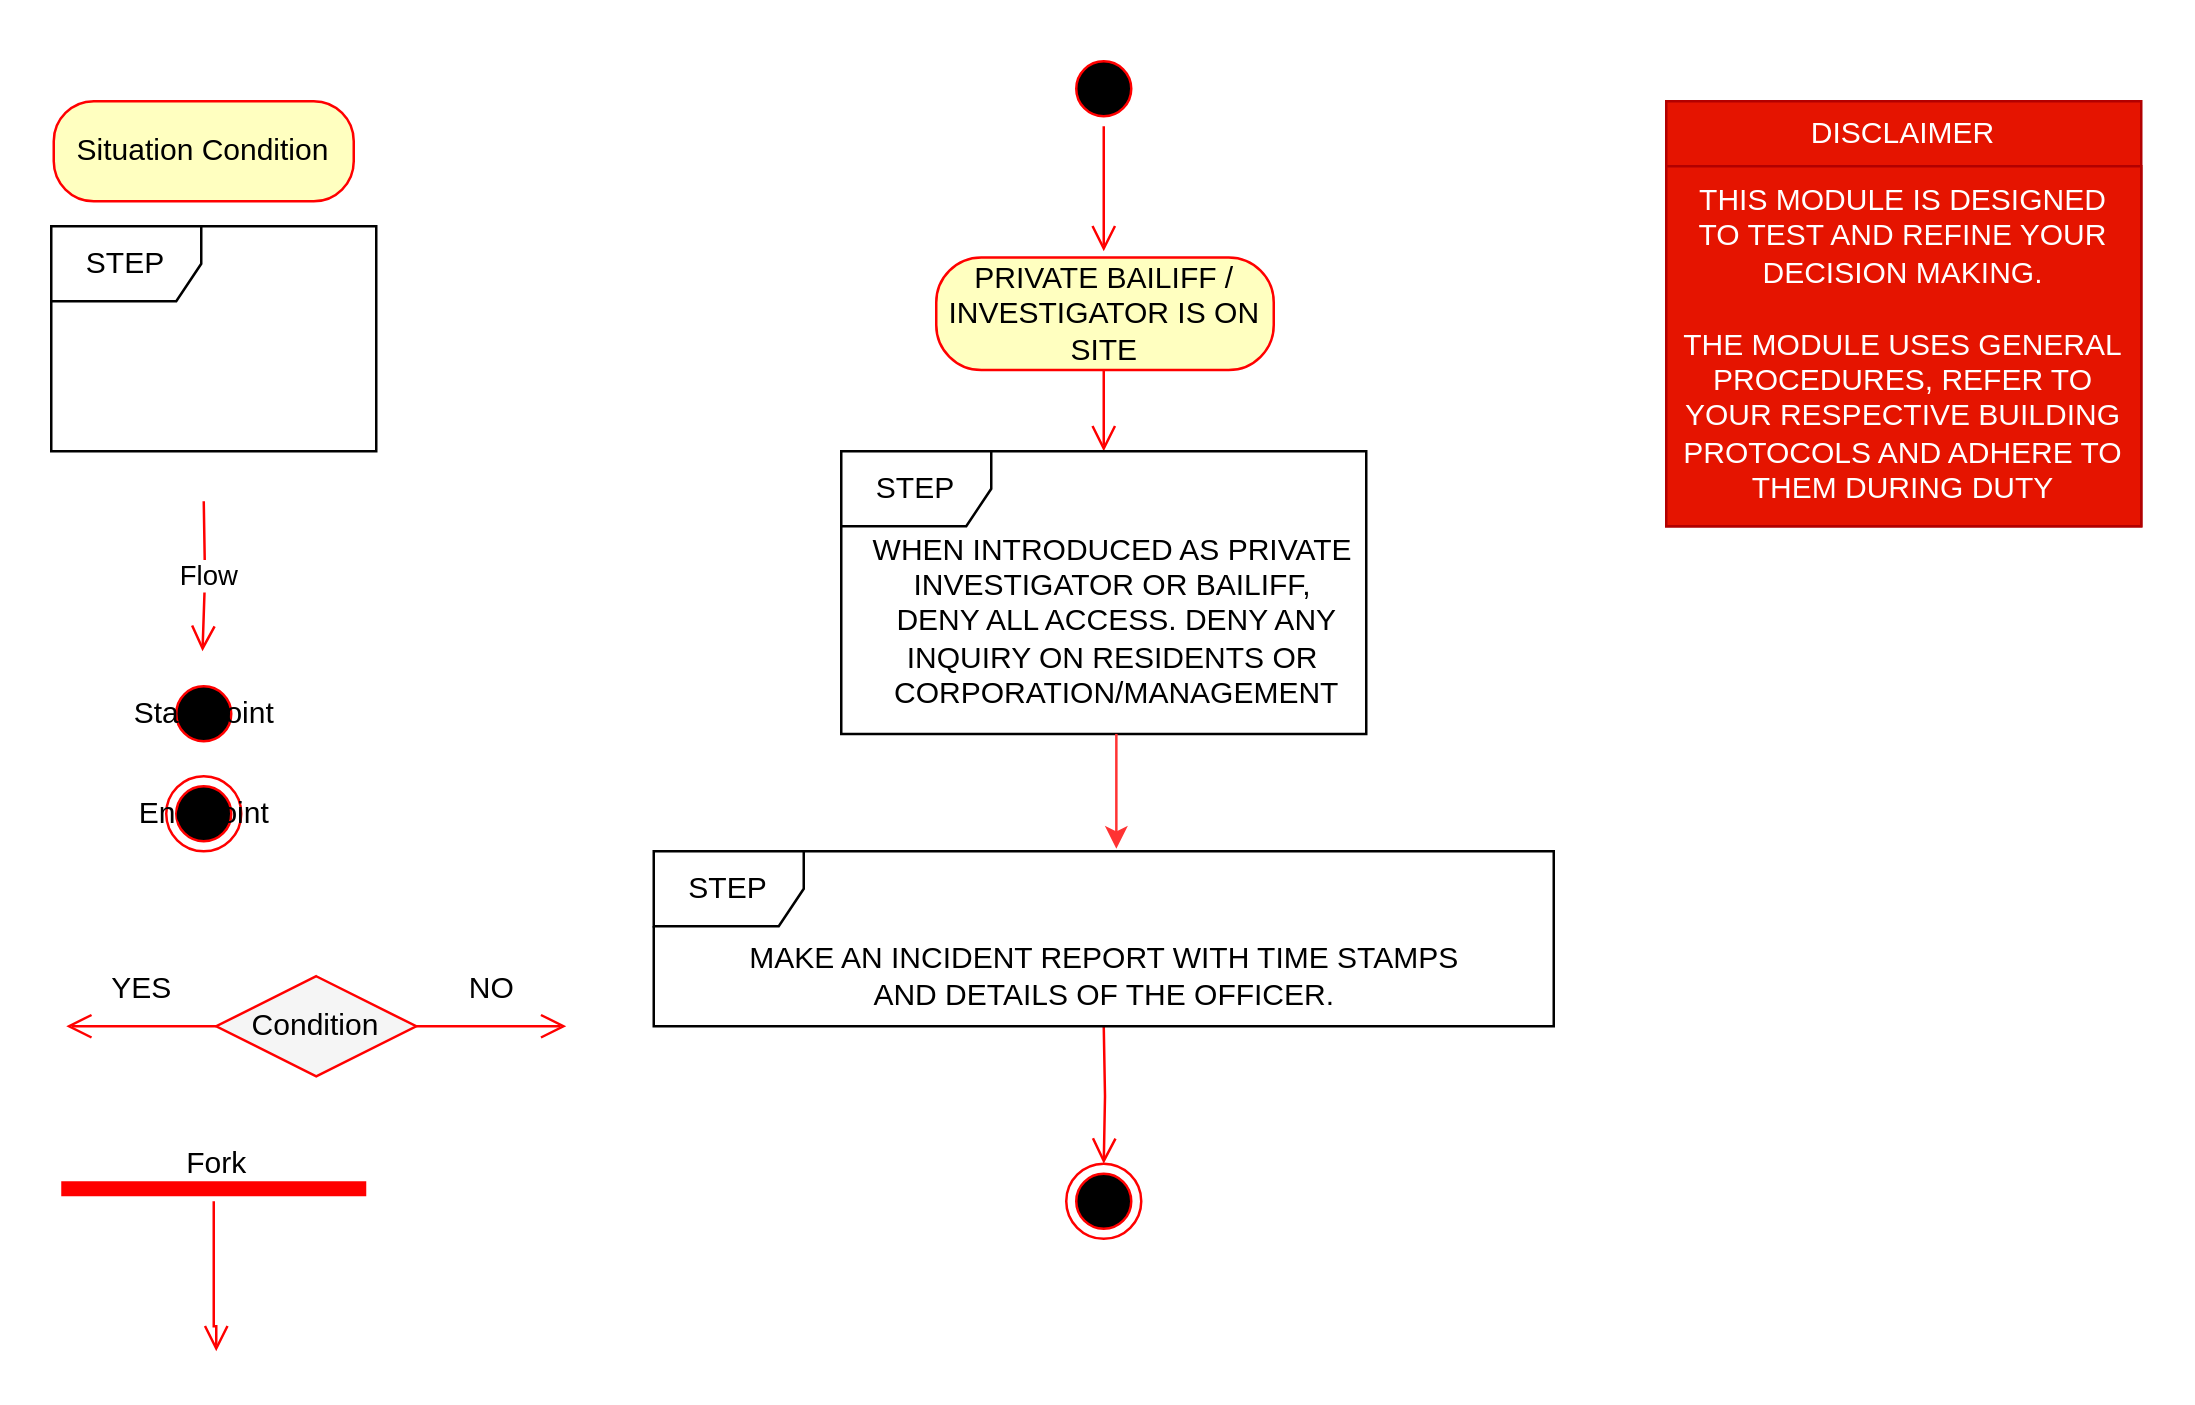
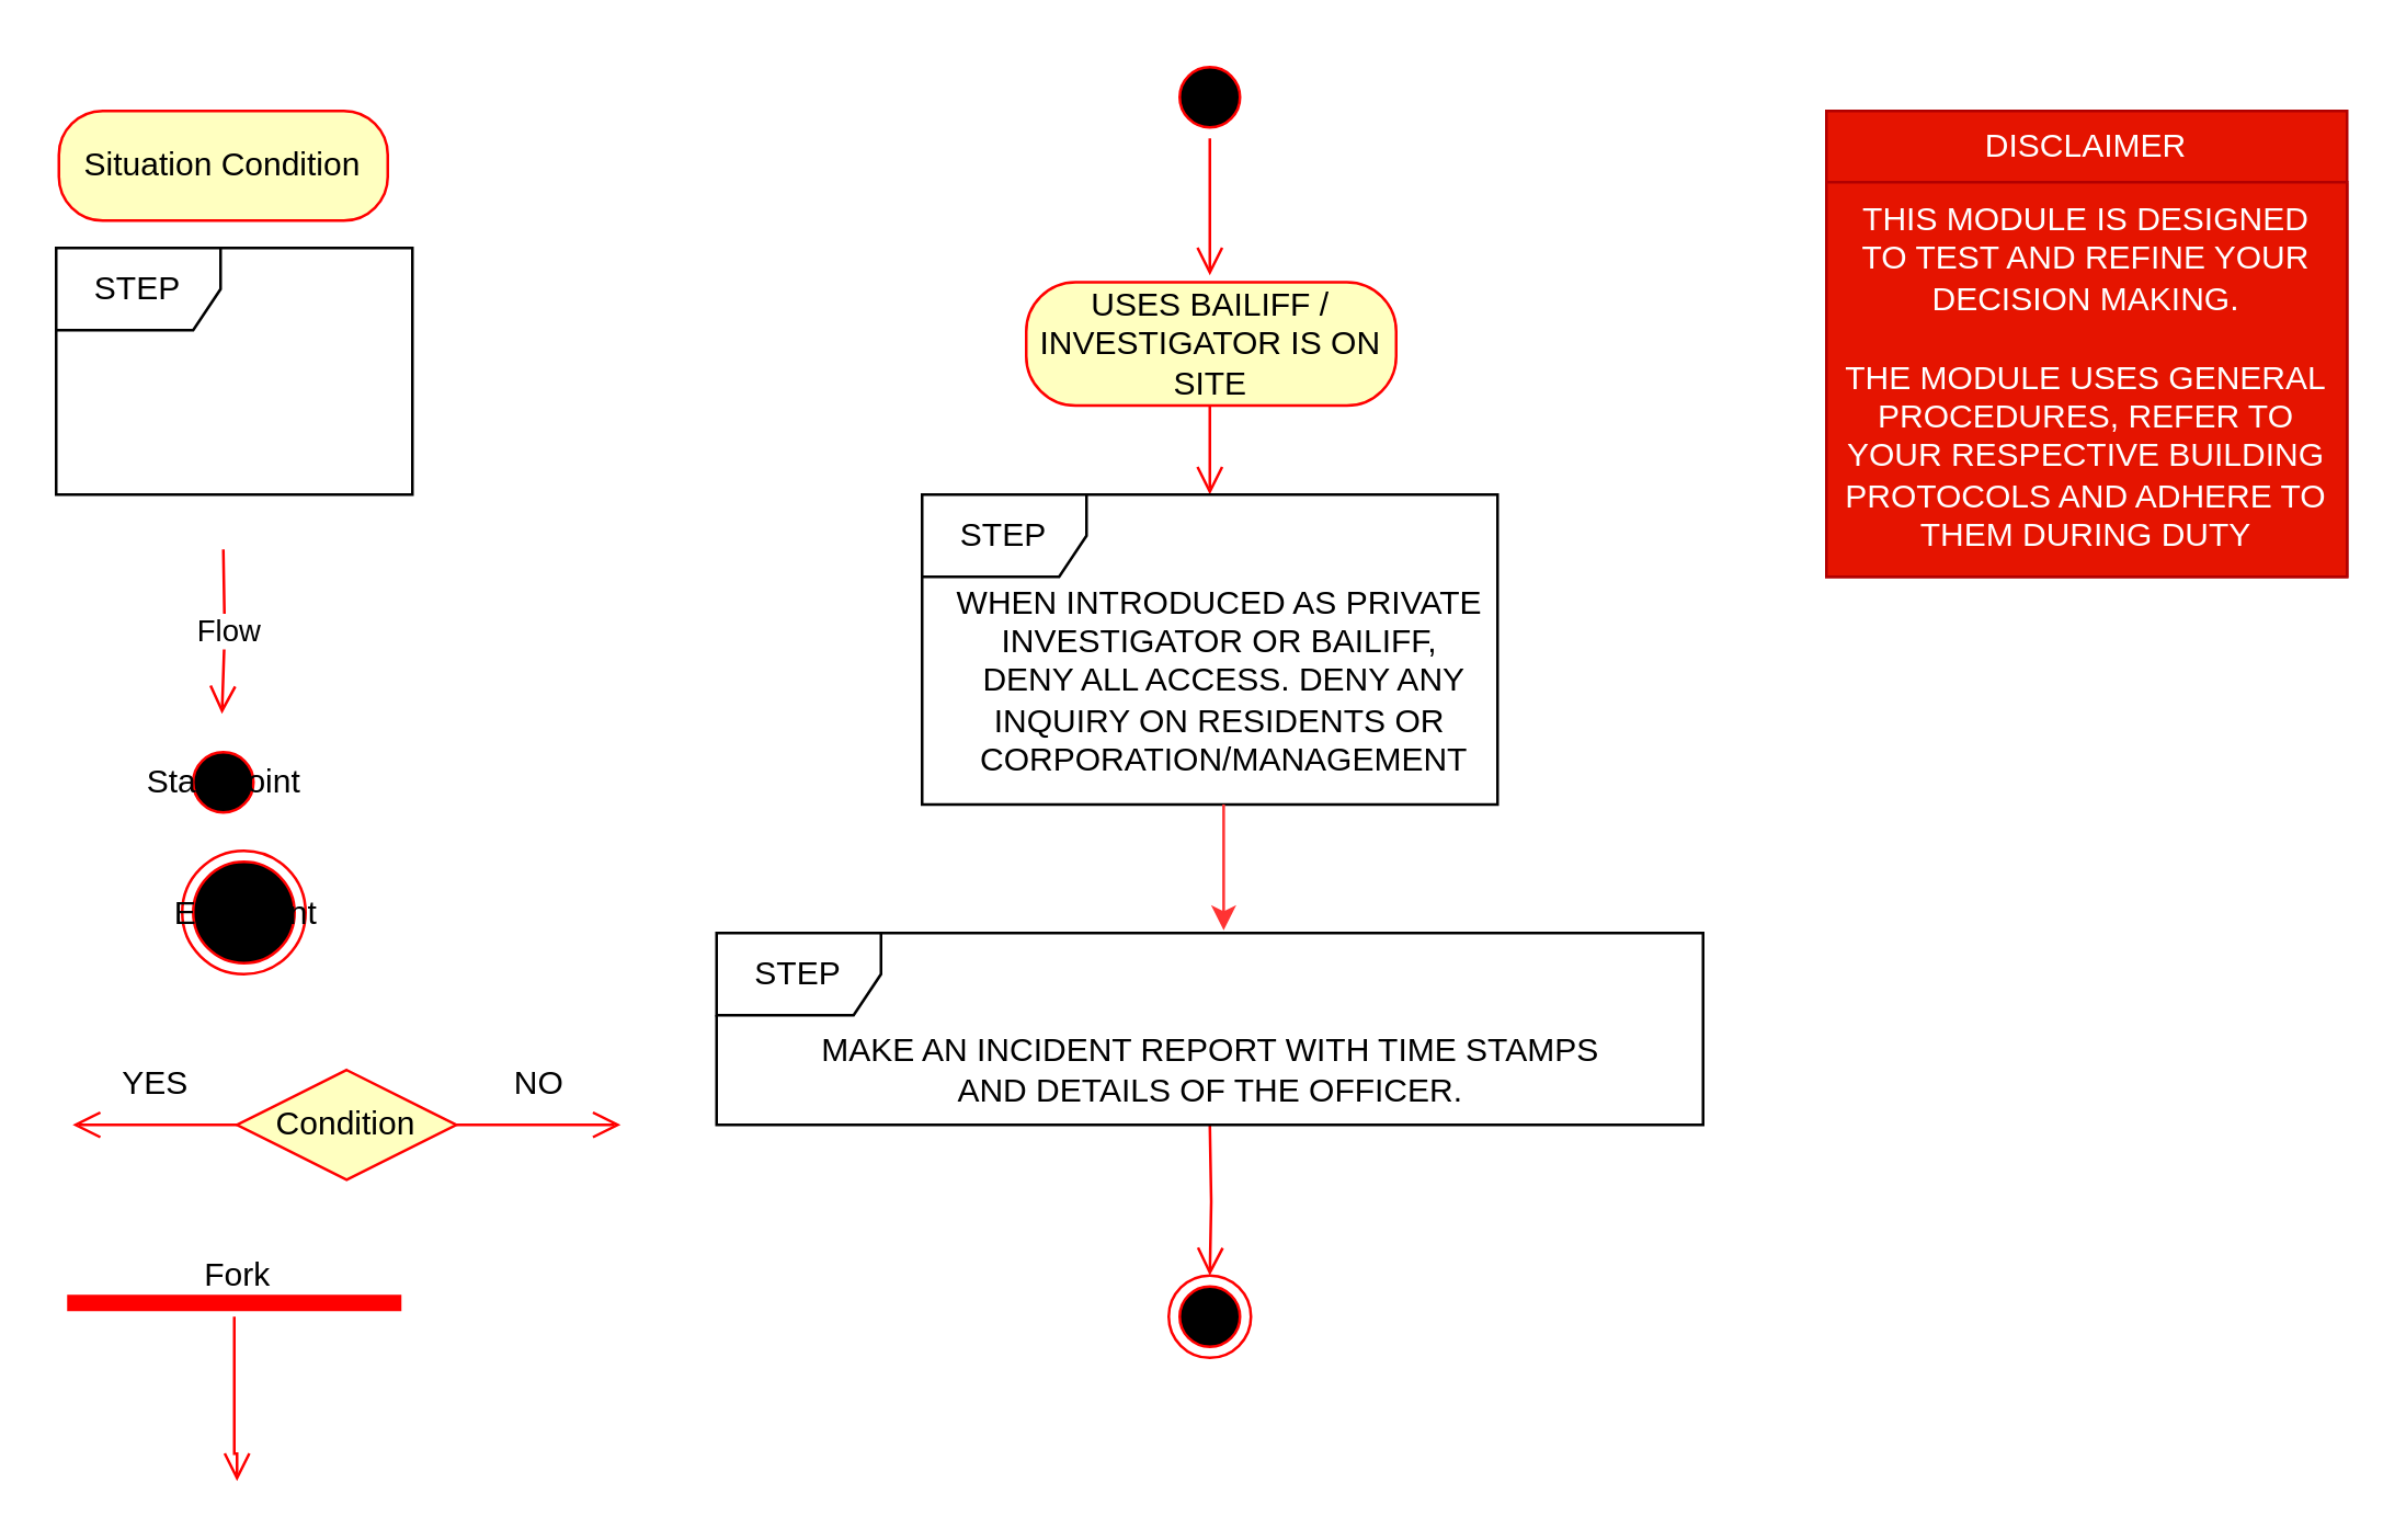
- <mxCell id="4" value="PRIVATE BAILIFF / INVESTIGATOR IS ON SITE" style="rounded=1;whiteSpace=wrap;html=1;arcSize=40;fontColor=#000000;fillColor=#ffffc0;strokeColor=#ff0000;" vertex="1" parent="1"><mxGeometry x="374" y="102.5" width="135" height="45" as="geometry" /></mxCell>
+ <mxCell id="4" value="USES BAILIFF / INVESTIGATOR IS ON SITE" style="rounded=1;whiteSpace=wrap;html=1;arcSize=40;fontColor=#000000;fillColor=#ffffc0;strokeColor=#ff0000;" vertex="1" parent="1"><mxGeometry x="374" y="102.5" width="135" height="45" as="geometry" /></mxCell>
- <mxCell id="10" value="End Point" style="ellipse;html=1;shape=endState;fillColor=#000000;strokeColor=#ff0000;" vertex="1" parent="1"><mxGeometry x="66" y="310" width="30" height="30" as="geometry" /></mxCell>
+ <mxCell id="10" value="End Point" style="ellipse;html=1;shape=endState;fillColor=#000000;strokeColor=#ff0000;" vertex="1" parent="1"><mxGeometry x="66" y="310" width="45" height="45" as="geometry" /></mxCell>
- <mxCell id="16" value="Condition" style="rhombus;whiteSpace=wrap;html=1;fontColor=#000000;fillColor=#f5f5f5;strokeColor=#ff0000;" vertex="1" parent="1"><mxGeometry x="86" y="390" width="80" height="40" as="geometry" /></mxCell>
+ <mxCell id="16" value="Condition" style="rhombus;whiteSpace=wrap;html=1;fontColor=#000000;fillColor=#ffffc0;strokeColor=#ff0000;" vertex="1" parent="1"><mxGeometry x="86" y="390" width="80" height="40" as="geometry" /></mxCell>
